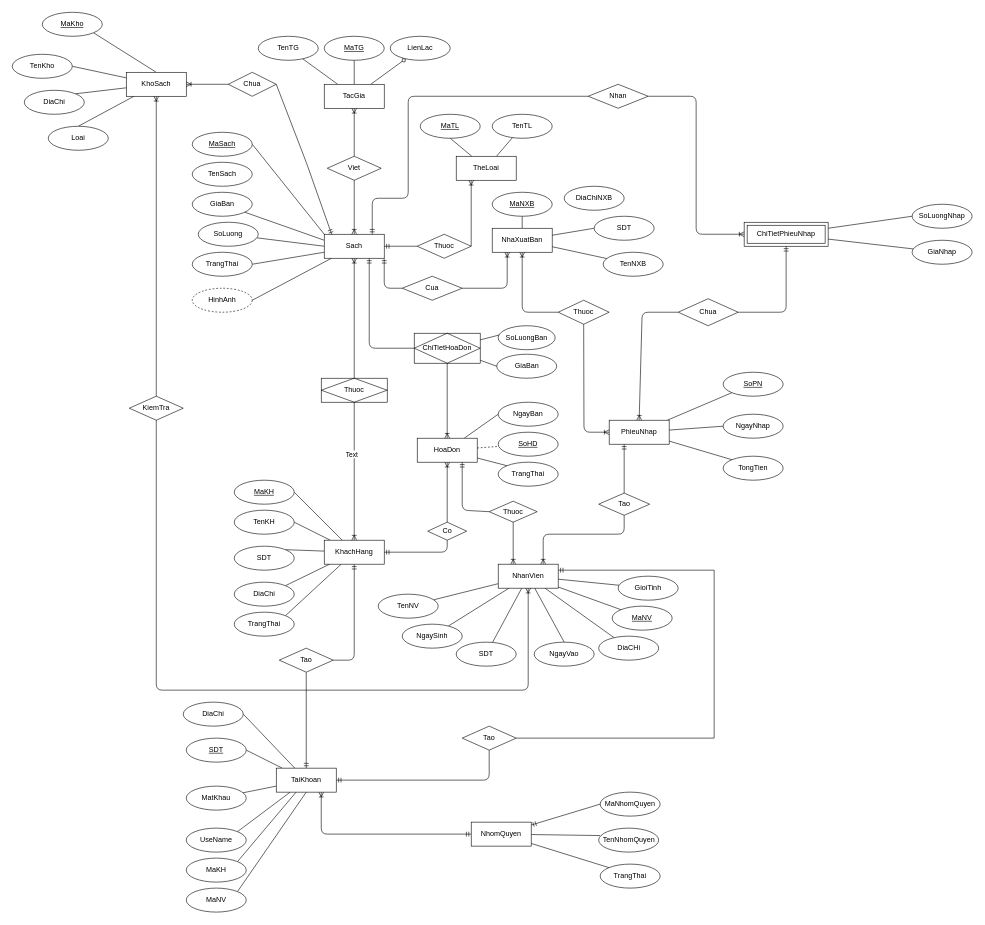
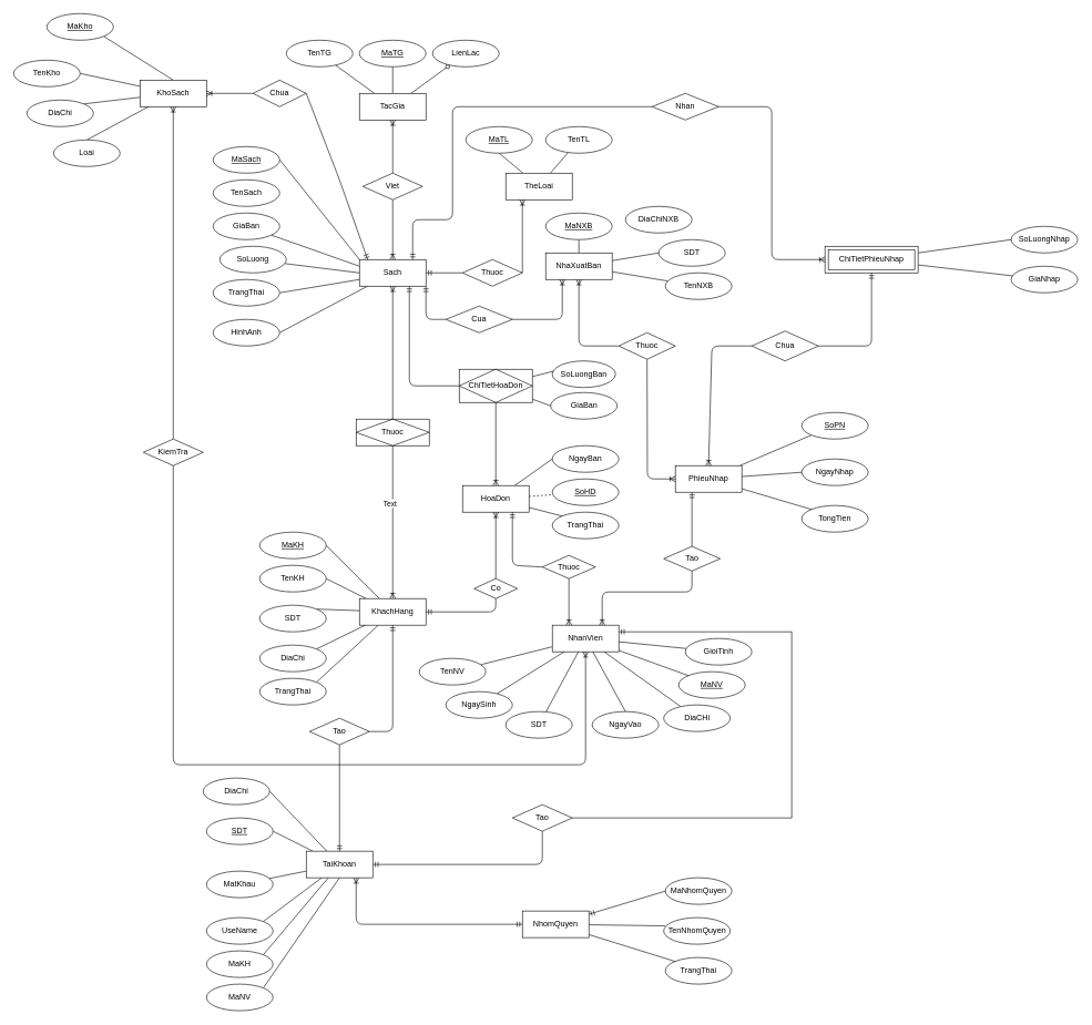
- <mxCell id="54" value="TenNXB" style="ellipse;whiteSpace=wrap;html=1;align=center;" parent="1" vertex="1"><mxGeometry x="1005" y="420" width="100" height="40" as="geometry" /></mxCell>
+ <mxCell id="54" value="TenNXB" style="ellipse;whiteSpace=wrap;html=1;align=center;" parent="1" vertex="1"><mxGeometry x="1000" y="410" width="100" height="40" as="geometry" /></mxCell>
- <mxCell id="151" value="HinhAnh" style="ellipse;whiteSpace=wrap;html=1;align=center;dashed=1;" parent="1" vertex="1"><mxGeometry x="320" y="480" width="100" height="40" as="geometry" /></mxCell>
+ <mxCell id="151" value="HinhAnh" style="ellipse;whiteSpace=wrap;html=1;align=center;" parent="1" vertex="1"><mxGeometry x="320" y="480" width="100" height="40" as="geometry" /></mxCell>
